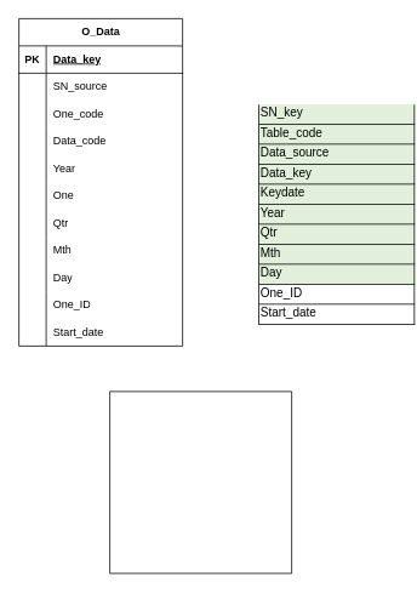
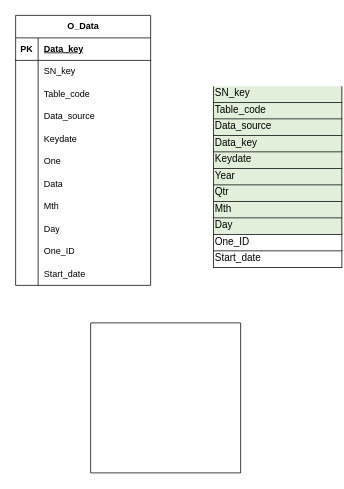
- <mxCell id="9" value="SN_source" style="shape=partialRectangle;connectable=0;fillColor=none;top=0;left=0;bottom=0;right=0;align=left;spacingLeft=6;overflow=hidden;whiteSpace=wrap;html=1;" vertex="1" parent="7"><mxGeometry x="30" width="150" height="30" as="geometry"><mxRectangle width="150" height="30" as="alternateBounds" /></mxGeometry></mxCell>
+ <mxCell id="9" value="SN_key" style="shape=partialRectangle;connectable=0;fillColor=none;top=0;left=0;bottom=0;right=0;align=left;spacingLeft=6;overflow=hidden;whiteSpace=wrap;html=1;" vertex="1" parent="7"><mxGeometry x="30" width="150" height="30" as="geometry"><mxRectangle width="150" height="30" as="alternateBounds" /></mxGeometry></mxCell>
- <mxCell id="12" value="One_code" style="shape=partialRectangle;connectable=0;fillColor=none;top=0;left=0;bottom=0;right=0;align=left;spacingLeft=6;overflow=hidden;whiteSpace=wrap;html=1;" vertex="1" parent="10"><mxGeometry x="30" width="150" height="30" as="geometry"><mxRectangle width="150" height="30" as="alternateBounds" /></mxGeometry></mxCell>
+ <mxCell id="12" value="Table_code" style="shape=partialRectangle;connectable=0;fillColor=none;top=0;left=0;bottom=0;right=0;align=left;spacingLeft=6;overflow=hidden;whiteSpace=wrap;html=1;" vertex="1" parent="10"><mxGeometry x="30" width="150" height="30" as="geometry"><mxRectangle width="150" height="30" as="alternateBounds" /></mxGeometry></mxCell>
- <mxCell id="15" value="Data_code" style="shape=partialRectangle;connectable=0;fillColor=none;top=0;left=0;bottom=0;right=0;align=left;spacingLeft=6;overflow=hidden;whiteSpace=wrap;html=1;" vertex="1" parent="13"><mxGeometry x="30" width="150" height="30" as="geometry"><mxRectangle width="150" height="30" as="alternateBounds" /></mxGeometry></mxCell>
+ <mxCell id="15" value="Data_source" style="shape=partialRectangle;connectable=0;fillColor=none;top=0;left=0;bottom=0;right=0;align=left;spacingLeft=6;overflow=hidden;whiteSpace=wrap;html=1;" vertex="1" parent="13"><mxGeometry x="30" width="150" height="30" as="geometry"><mxRectangle width="150" height="30" as="alternateBounds" /></mxGeometry></mxCell>
- <mxCell id="18" value="Year" style="shape=partialRectangle;connectable=0;fillColor=none;top=0;left=0;bottom=0;right=0;align=left;spacingLeft=6;overflow=hidden;whiteSpace=wrap;html=1;" vertex="1" parent="16"><mxGeometry x="30" width="150" height="30" as="geometry"><mxRectangle width="150" height="30" as="alternateBounds" /></mxGeometry></mxCell>
+ <mxCell id="18" value="Keydate" style="shape=partialRectangle;connectable=0;fillColor=none;top=0;left=0;bottom=0;right=0;align=left;spacingLeft=6;overflow=hidden;whiteSpace=wrap;html=1;" vertex="1" parent="16"><mxGeometry x="30" width="150" height="30" as="geometry"><mxRectangle width="150" height="30" as="alternateBounds" /></mxGeometry></mxCell>
- <mxCell id="24" value="Qtr" style="shape=partialRectangle;connectable=0;fillColor=none;top=0;left=0;bottom=0;right=0;align=left;spacingLeft=6;overflow=hidden;whiteSpace=wrap;html=1;" vertex="1" parent="22"><mxGeometry x="30" width="150" height="30" as="geometry"><mxRectangle width="150" height="30" as="alternateBounds" /></mxGeometry></mxCell>
+ <mxCell id="24" value="Data" style="shape=partialRectangle;connectable=0;fillColor=none;top=0;left=0;bottom=0;right=0;align=left;spacingLeft=6;overflow=hidden;whiteSpace=wrap;html=1;" vertex="1" parent="22"><mxGeometry x="30" width="150" height="30" as="geometry"><mxRectangle width="150" height="30" as="alternateBounds" /></mxGeometry></mxCell>
